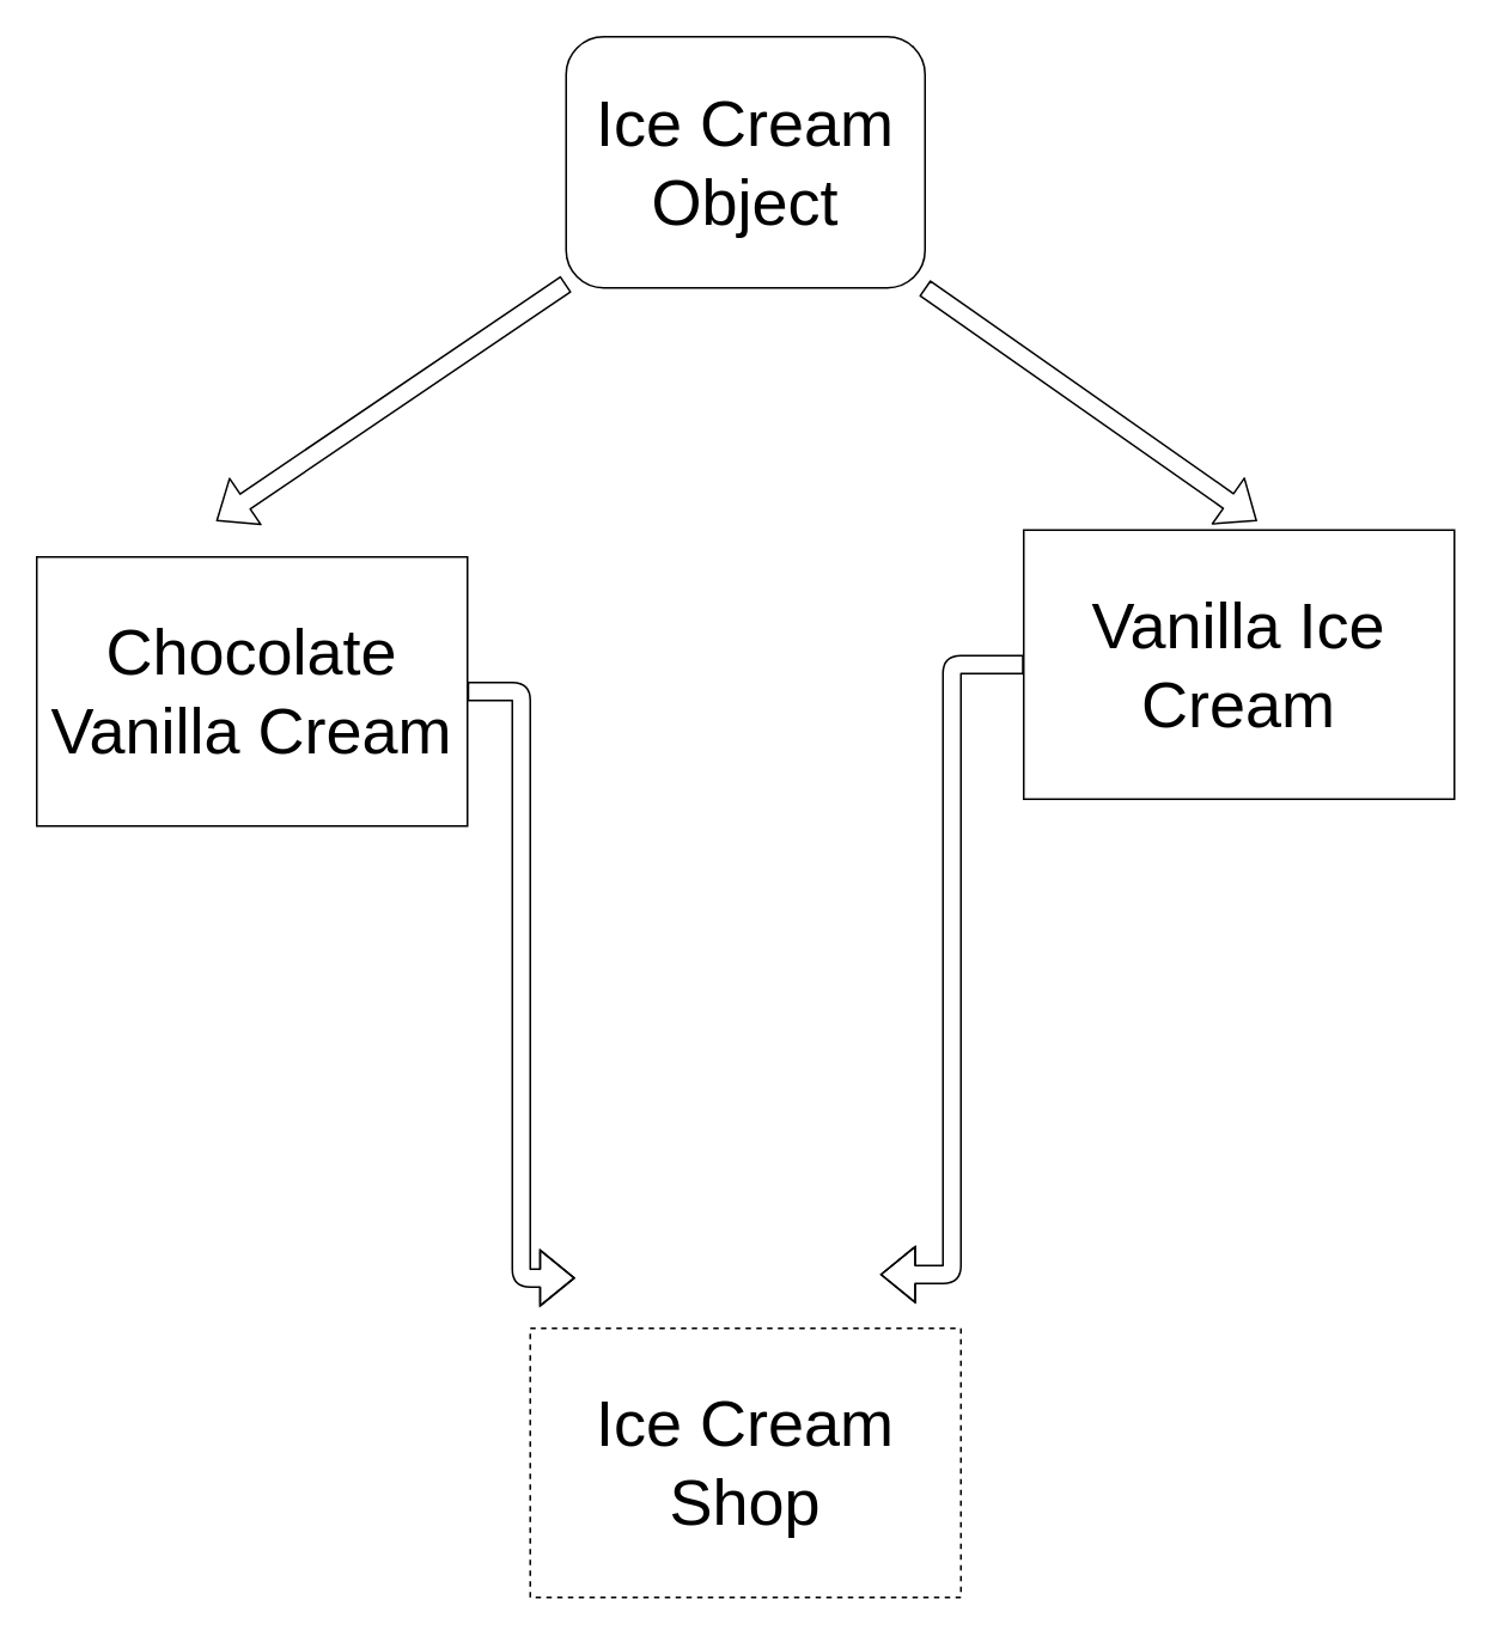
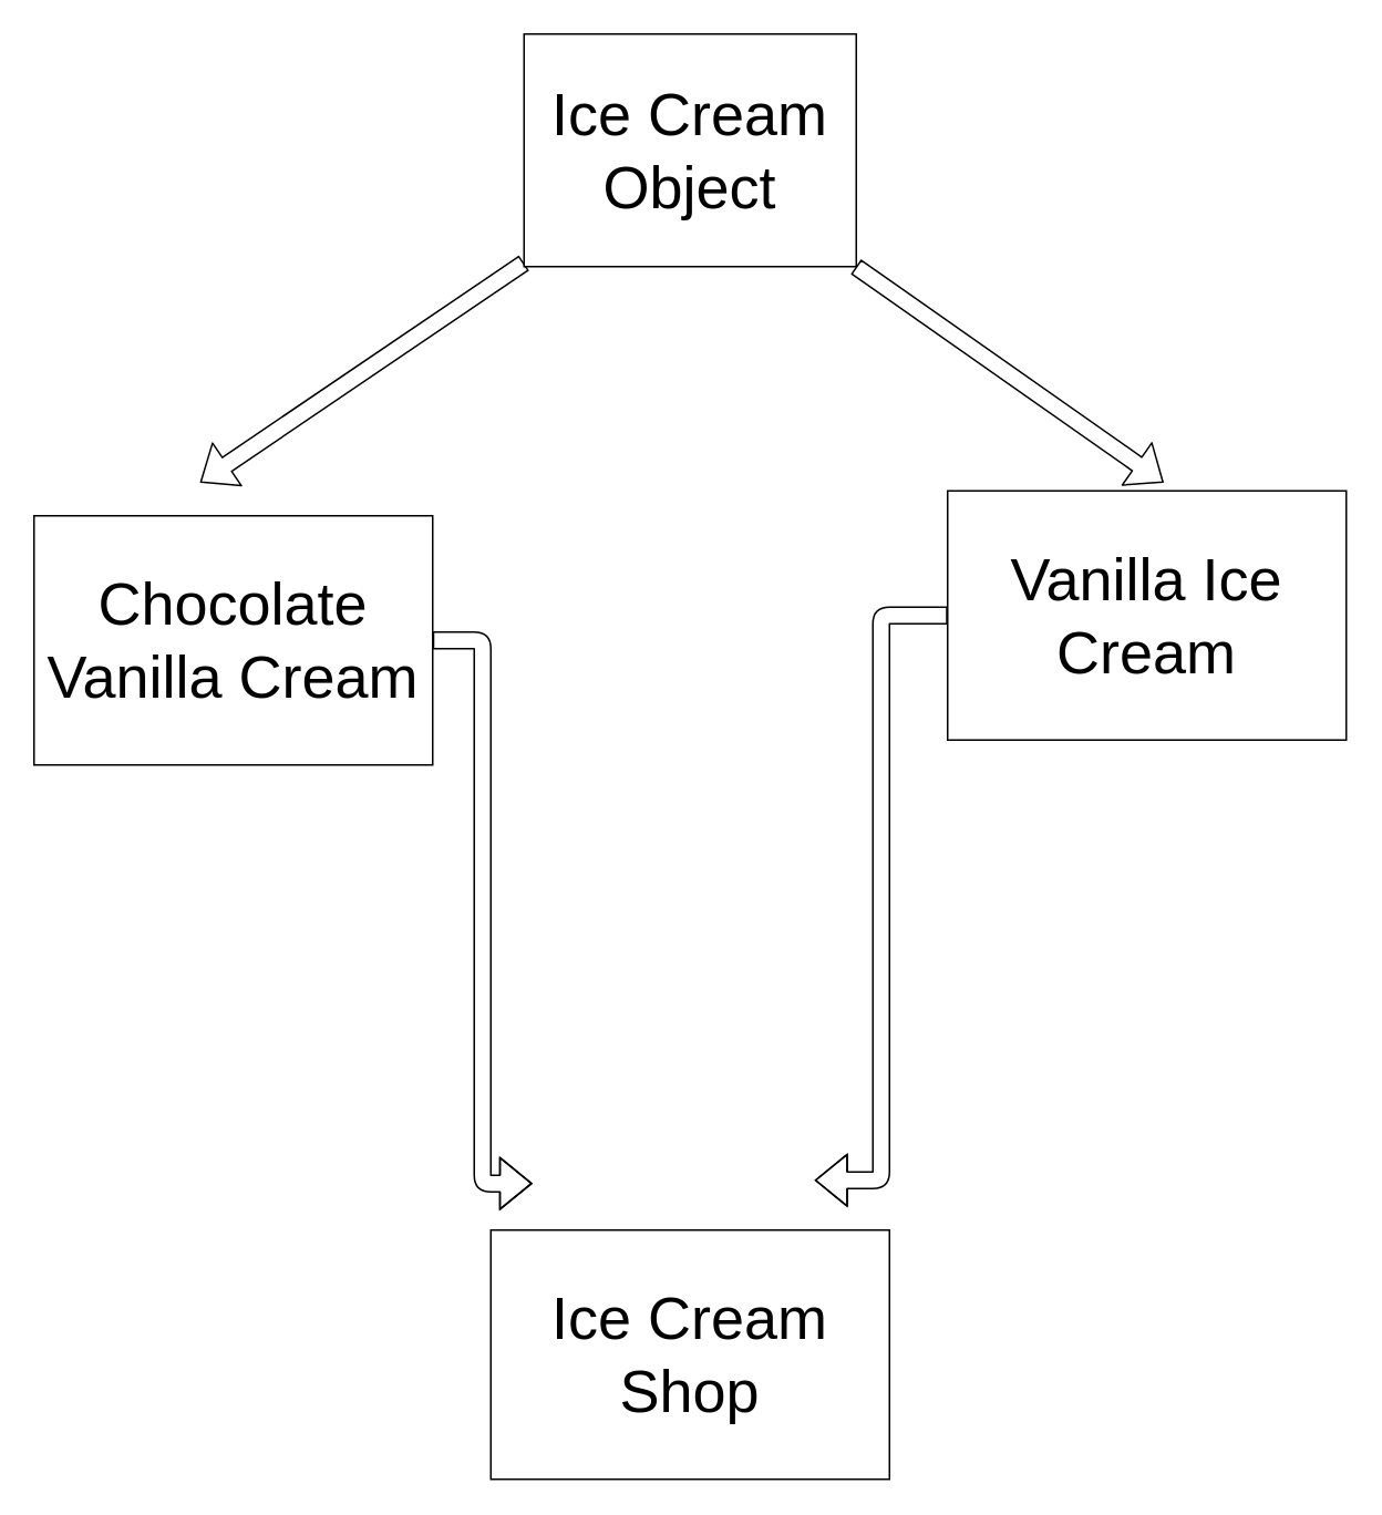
- <mxCell id="4" value="&lt;span style=&quot;font-size: 36px;&quot;&gt;Ice Cream Object&lt;/span&gt;" style="whiteSpace=wrap;html=1;rounded=1;" vertex="1" parent="1"><mxGeometry x="315" y="20" width="200" height="140" as="geometry" /></mxCell>
+ <mxCell id="4" value="&lt;span style=&quot;font-size: 36px;&quot;&gt;Ice Cream Object&lt;/span&gt;" style="whiteSpace=wrap;html=1;" vertex="1" parent="1"><mxGeometry x="315" y="20" width="200" height="140" as="geometry" /></mxCell>
- <mxCell id="9" value="Ice Cream Shop" style="whiteSpace=wrap;html=1;fontSize=36;dashed=1;" vertex="1" parent="1"><mxGeometry x="295" y="740" width="240" height="150" as="geometry" /></mxCell>
+ <mxCell id="9" value="Ice Cream Shop" style="whiteSpace=wrap;html=1;fontSize=36;" vertex="1" parent="1"><mxGeometry x="295" y="740" width="240" height="150" as="geometry" /></mxCell>
